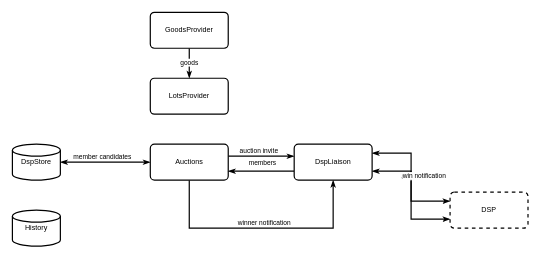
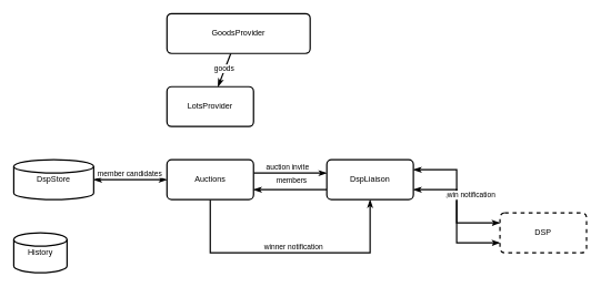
- <mxCell id="4" value="GoodsProvider" style="rounded=1;whiteSpace=wrap;html=1;absoluteArcSize=1;arcSize=14;strokeWidth=2;" vertex="1" parent="1"><mxGeometry x="250" y="20" width="130" height="60" as="geometry" /></mxCell>
+ <mxCell id="4" value="GoodsProvider" style="rounded=1;whiteSpace=wrap;html=1;absoluteArcSize=1;arcSize=14;strokeWidth=2;" vertex="1" parent="1"><mxGeometry x="250" y="20" width="215" height="60" as="geometry" /></mxCell>
- <mxCell id="13" value="DspStore" style="strokeWidth=2;html=1;shape=mxgraph.flowchart.database;whiteSpace=wrap;" vertex="1" parent="1"><mxGeometry x="20" y="240" width="80" height="60" as="geometry" /></mxCell>
+ <mxCell id="13" value="DspStore" style="strokeWidth=2;html=1;shape=mxgraph.flowchart.database;whiteSpace=wrap;" vertex="1" parent="1"><mxGeometry x="20" y="240" width="120" height="60" as="geometry" /></mxCell>
